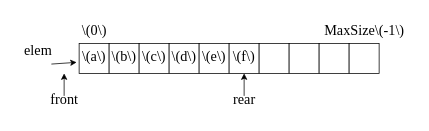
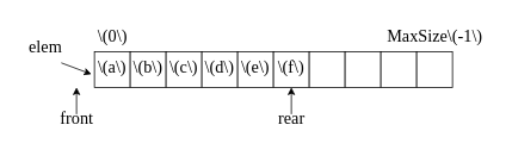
- <mxCell id="15" value="&lt;font style=&quot;font-size: 19px;&quot;&gt;&lt;font style=&quot;font-size: 19px;&quot;&gt;elem&lt;/font&gt;&lt;br style=&quot;font-size: 19px;&quot;&gt;&lt;/font&gt;" style="text;html=1;align=center;verticalAlign=middle;resizable=0;points=[];autosize=1;strokeColor=none;fillColor=none;fontSize=19;fontFamily=Times New Roman;" parent="1" vertex="1"><mxGeometry x="20" y="47" width="60" height="40" as="geometry" /></mxCell>
+ <mxCell id="15" value="&lt;font style=&quot;font-size: 19px;&quot;&gt;&lt;font style=&quot;font-size: 19px;&quot;&gt;elem&lt;/font&gt;&lt;br style=&quot;font-size: 19px;&quot;&gt;&lt;/font&gt;" style="text;html=1;align=center;verticalAlign=middle;resizable=0;points=[];autosize=1;strokeColor=none;fillColor=none;fontSize=19;fontFamily=Times New Roman;" parent="1" vertex="1"><mxGeometry x="20" y="32" width="60" height="40" as="geometry" /></mxCell>
